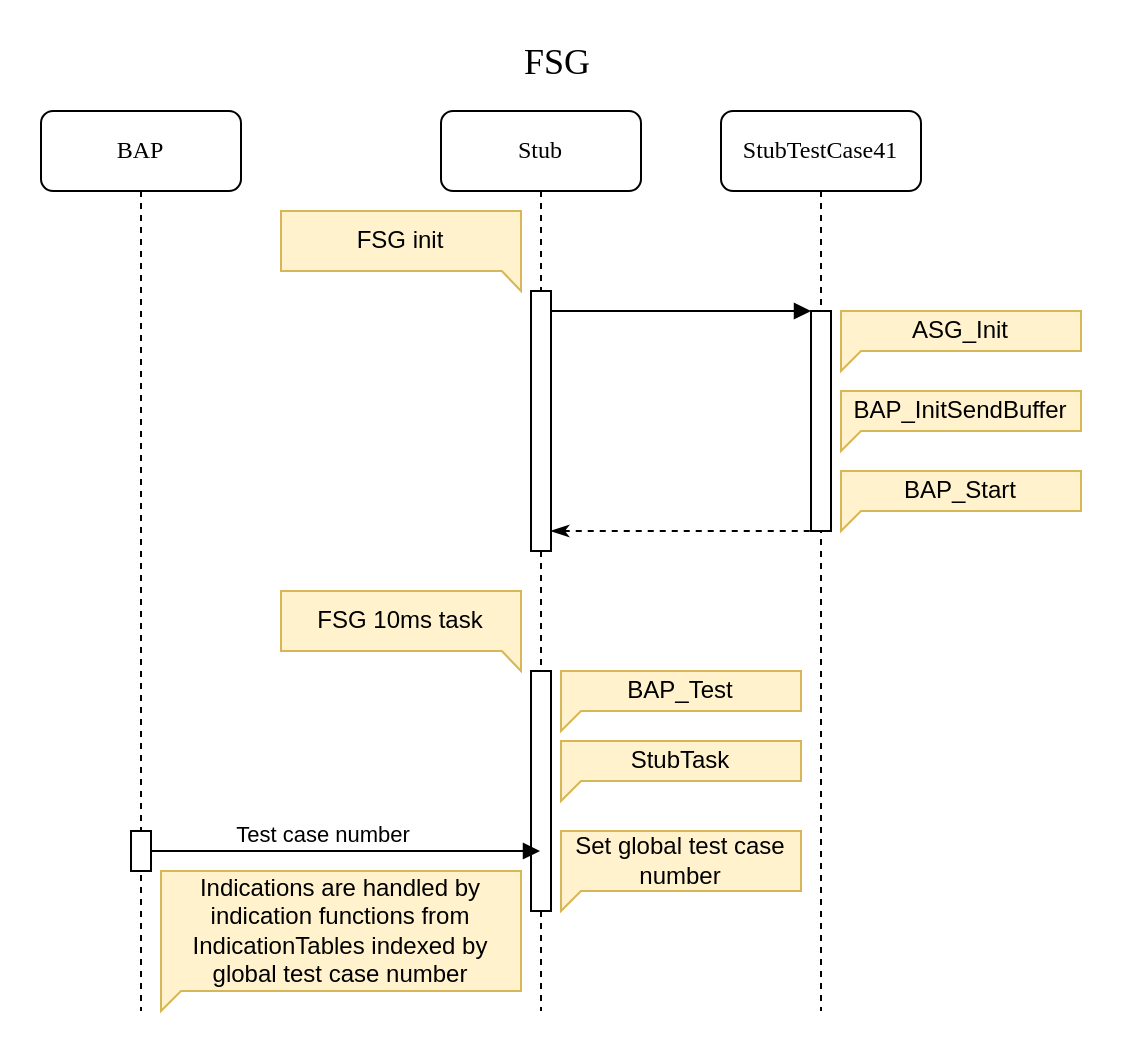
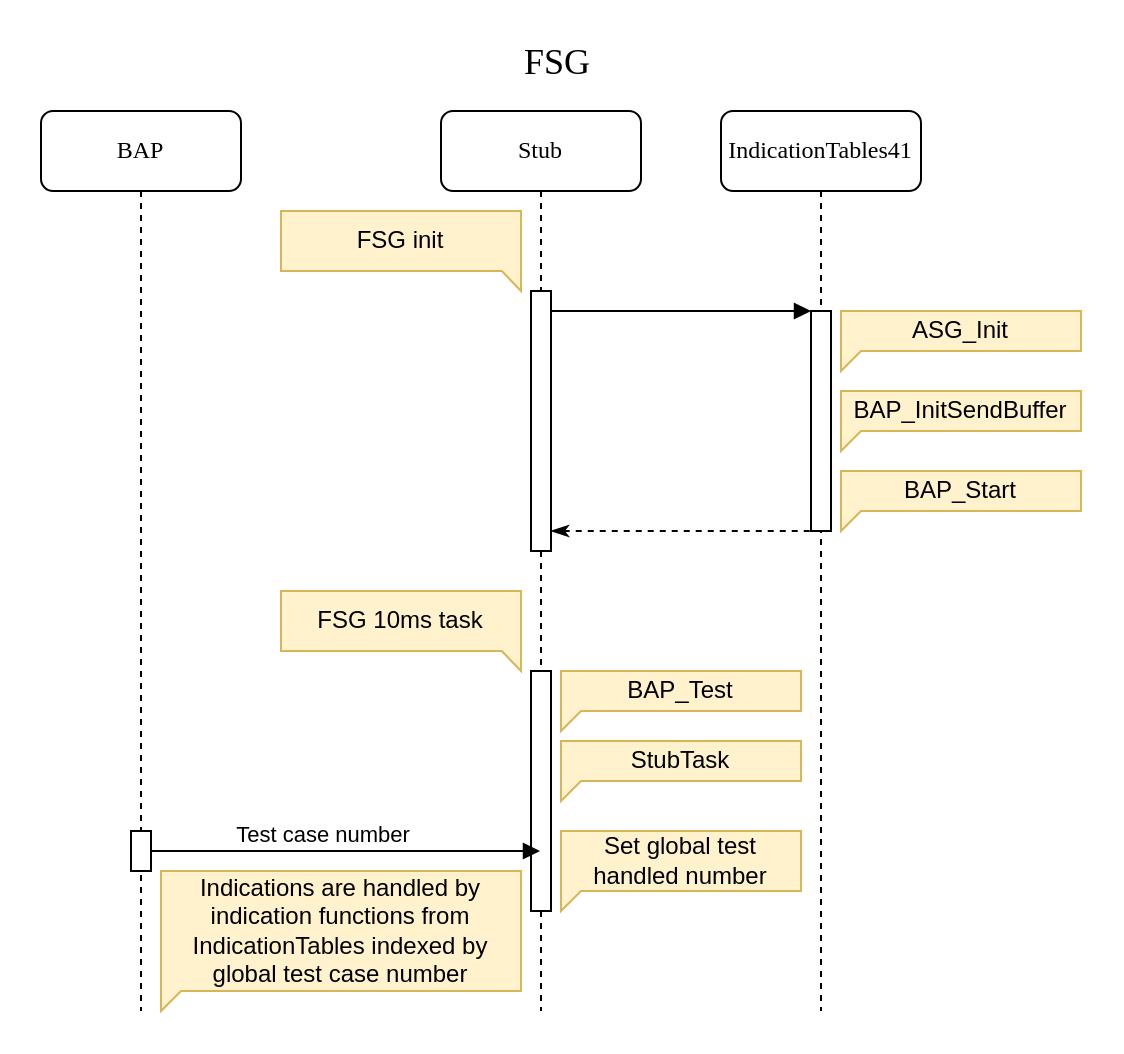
- <mxCell id="2" value="StubTestCase41" style="shape=umlLifeline;perimeter=lifelinePerimeter;whiteSpace=wrap;html=1;container=1;collapsible=0;recursiveResize=0;outlineConnect=0;rounded=1;shadow=0;comic=0;labelBackgroundColor=none;strokeWidth=1;fontFamily=Verdana;fontSize=12;align=center;" parent="1" vertex="1"><mxGeometry x="360" y="55" width="100" height="450" as="geometry" /></mxCell>
+ <mxCell id="2" value="IndicationTables41" style="shape=umlLifeline;perimeter=lifelinePerimeter;whiteSpace=wrap;html=1;container=1;collapsible=0;recursiveResize=0;outlineConnect=0;rounded=1;shadow=0;comic=0;labelBackgroundColor=none;strokeWidth=1;fontFamily=Verdana;fontSize=12;align=center;" parent="1" vertex="1"><mxGeometry x="360" y="55" width="100" height="450" as="geometry" /></mxCell>
- <mxCell id="21" value="Set global test case number" style="shape=callout;whiteSpace=wrap;html=1;perimeter=calloutPerimeter;fillColor=#fff2cc;position2=0;base=10;size=10;position=0;strokeColor=#d6b656;" vertex="1" parent="1"><mxGeometry x="280" y="415" width="120" height="40" as="geometry" /></mxCell>
+ <mxCell id="21" value="Set global test handled number" style="shape=callout;whiteSpace=wrap;html=1;perimeter=calloutPerimeter;fillColor=#fff2cc;position2=0;base=10;size=10;position=0;strokeColor=#d6b656;" vertex="1" parent="1"><mxGeometry x="280" y="415" width="120" height="40" as="geometry" /></mxCell>
